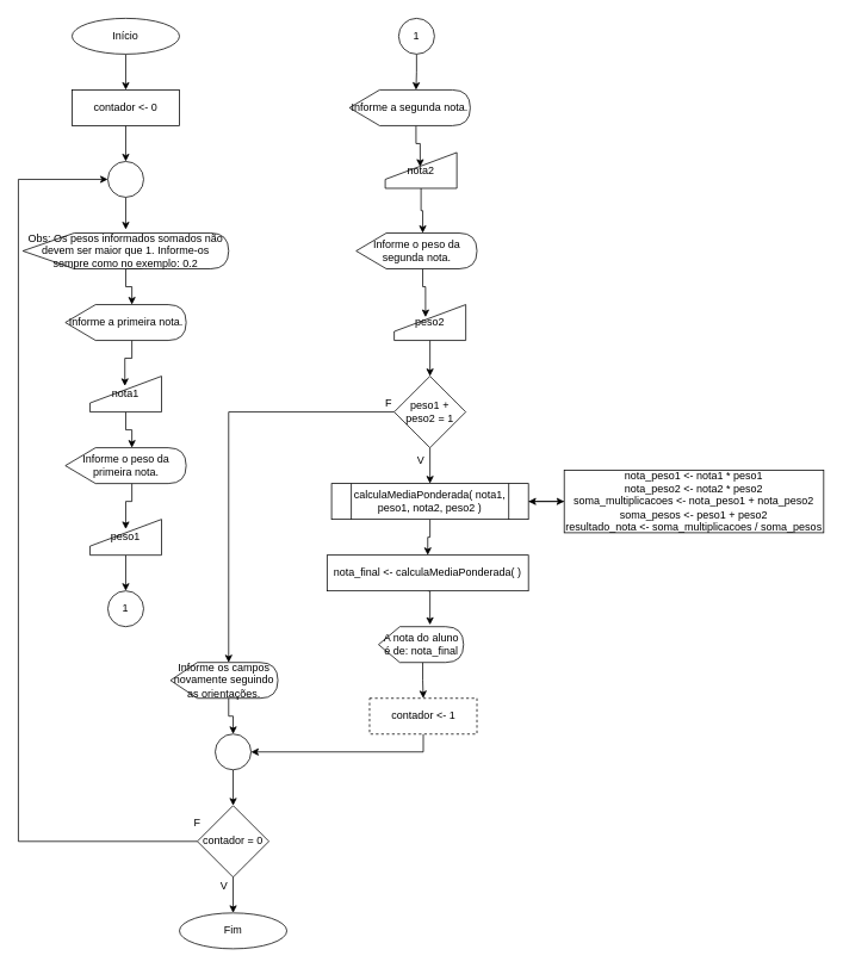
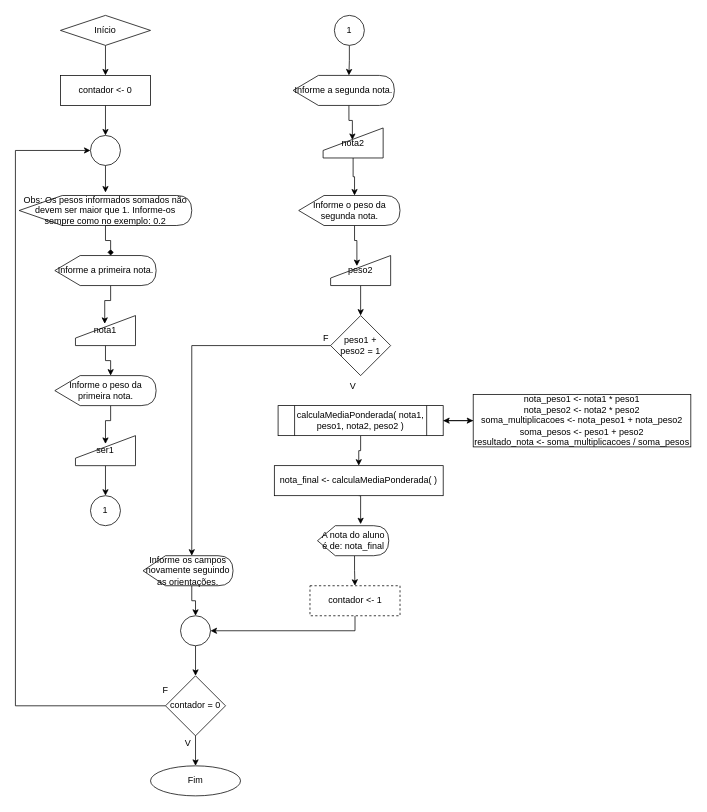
- <mxCell id="3" value="Início" style="ellipse;whiteSpace=wrap;html=1;" vertex="1" parent="1"><mxGeometry x="80" y="20" width="120" height="40" as="geometry" /></mxCell>
+ <mxCell id="3" value="Início" style="rhombus;whiteSpace=wrap;html=1;" vertex="1" parent="1"><mxGeometry x="80" y="20" width="120" height="40" as="geometry" /></mxCell>
- <mxCell id="6" style="edgeStyle=orthogonalEdgeStyle;rounded=0;orthogonalLoop=1;jettySize=auto;html=1;exitX=0;exitY=0;exitDx=133.75;exitDy=40;exitPerimeter=0;entryX=0;entryY=0;entryDx=74.375;entryDy=0;entryPerimeter=0;" edge="1" parent="1" source="7" target="9"><mxGeometry relative="1" as="geometry"><Array as="points"><mxPoint x="140" y="300" /><mxPoint x="140" y="320" /><mxPoint x="147" y="320" /></Array></mxGeometry></mxCell>
+ <mxCell id="6" style="edgeStyle=orthogonalEdgeStyle;rounded=0;orthogonalLoop=1;jettySize=auto;html=1;exitX=0;exitY=0;exitDx=133.75;exitDy=40;exitPerimeter=0;entryX=0;entryY=0;entryDx=74.375;entryDy=0;entryPerimeter=0;endArrow=diamond;" edge="1" parent="1" source="7" target="9"><mxGeometry relative="1" as="geometry"><Array as="points"><mxPoint x="140" y="300" /><mxPoint x="140" y="320" /><mxPoint x="147" y="320" /></Array></mxGeometry></mxCell>
- <mxCell id="27" style="edgeStyle=orthogonalEdgeStyle;rounded=0;orthogonalLoop=1;jettySize=auto;html=1;exitX=0.5;exitY=1;exitDx=0;exitDy=0;entryX=0.5;entryY=0;entryDx=0;entryDy=0;" edge="1" parent="1" source="29" target="32"><mxGeometry relative="1" as="geometry" /></mxCell>
- <mxCell id="15" value="peso1" style="shape=manualInput;whiteSpace=wrap;html=1;" vertex="1" parent="1"><mxGeometry x="100" y="580" width="80" height="40" as="geometry" /></mxCell>
+ <mxCell id="15" value="ser1" style="shape=manualInput;whiteSpace=wrap;html=1;" vertex="1" parent="1"><mxGeometry x="100" y="580" width="80" height="40" as="geometry" /></mxCell>
